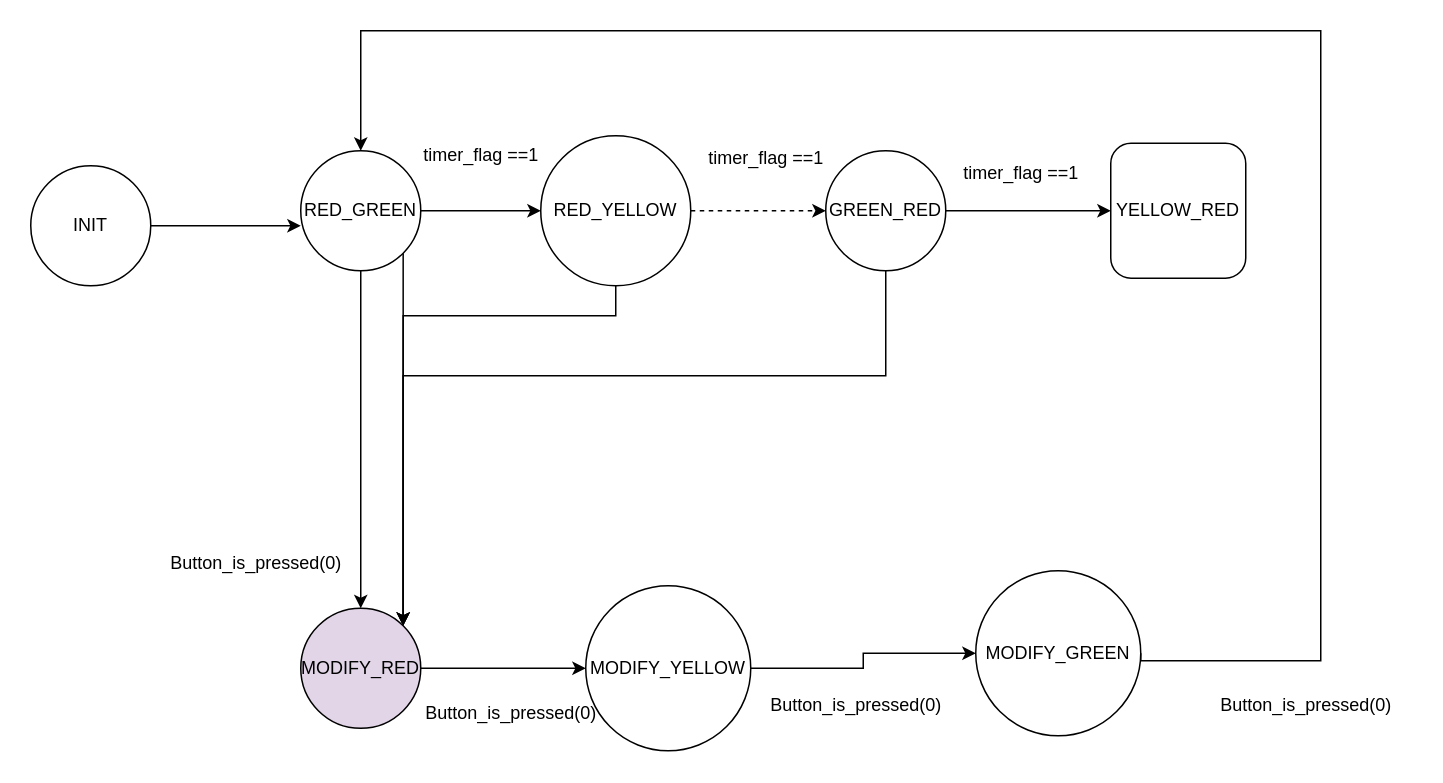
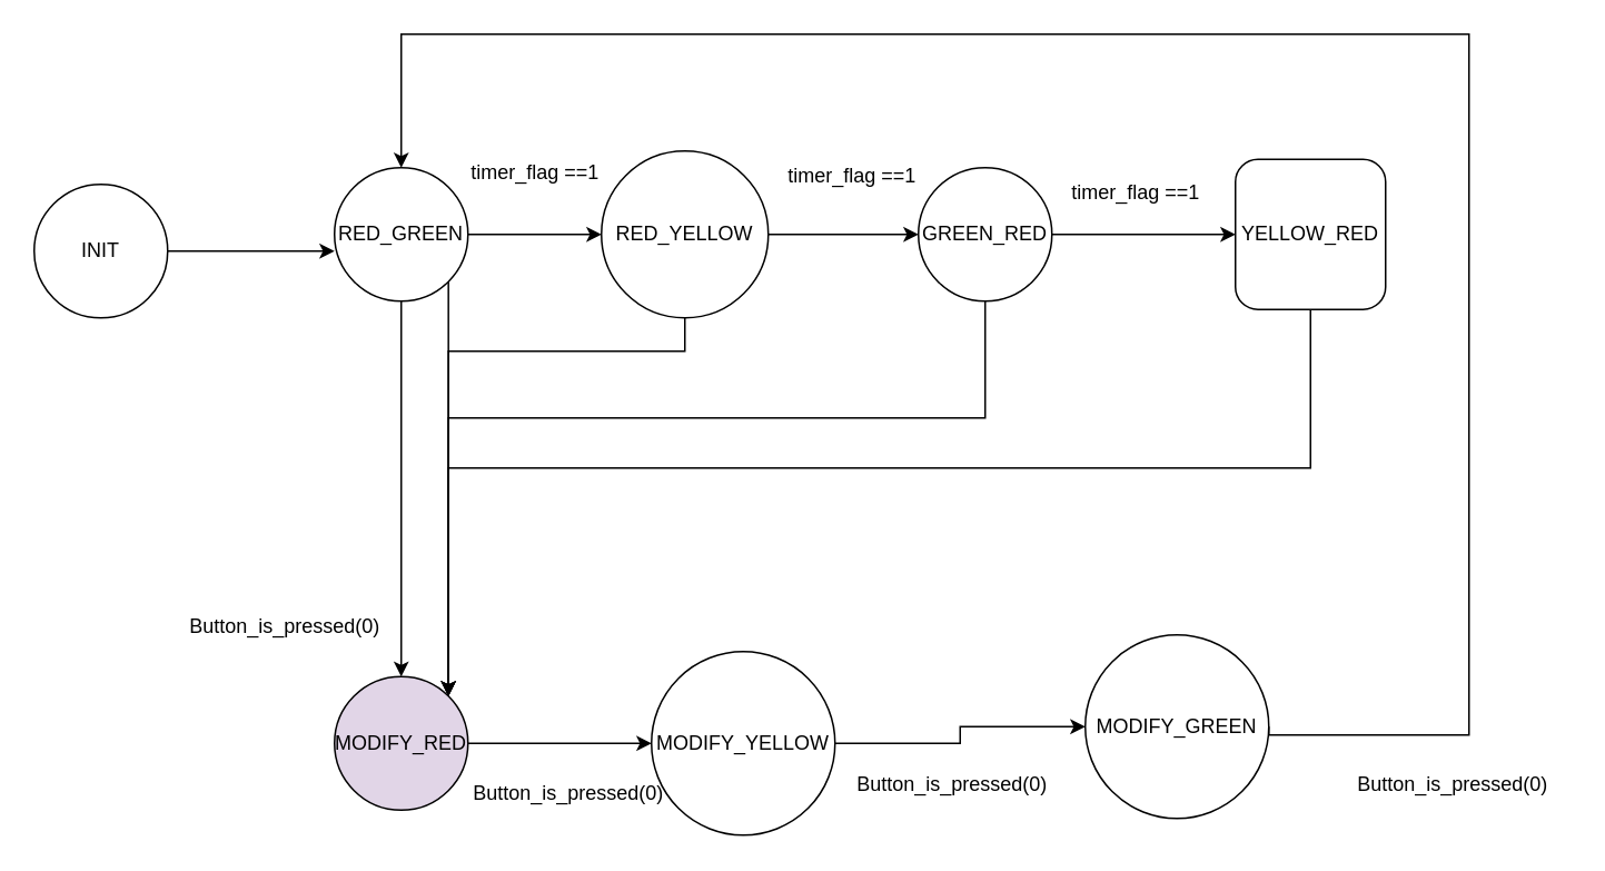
- <mxCell id="17" value="" style="edgeStyle=orthogonalEdgeStyle;rounded=0;orthogonalLoop=1;jettySize=auto;html=1;dashed=1;" edge="1" parent="1" source="19" target="16"><mxGeometry relative="1" as="geometry" /></mxCell>
+ <mxCell id="17" value="" style="edgeStyle=orthogonalEdgeStyle;rounded=0;orthogonalLoop=1;jettySize=auto;html=1;" edge="1" parent="1" source="19" target="16"><mxGeometry relative="1" as="geometry" /></mxCell>
+ <mxCell id="12" style="edgeStyle=orthogonalEdgeStyle;rounded=0;orthogonalLoop=1;jettySize=auto;html=1;exitX=0.5;exitY=1;exitDx=0;exitDy=0;entryX=1;entryY=0;entryDx=0;entryDy=0;" edge="1" parent="1" source="13" target="10"><mxGeometry relative="1" as="geometry"><Array as="points"><mxPoint x="785" y="280" /><mxPoint x="268" y="280" /></Array></mxGeometry></mxCell>
